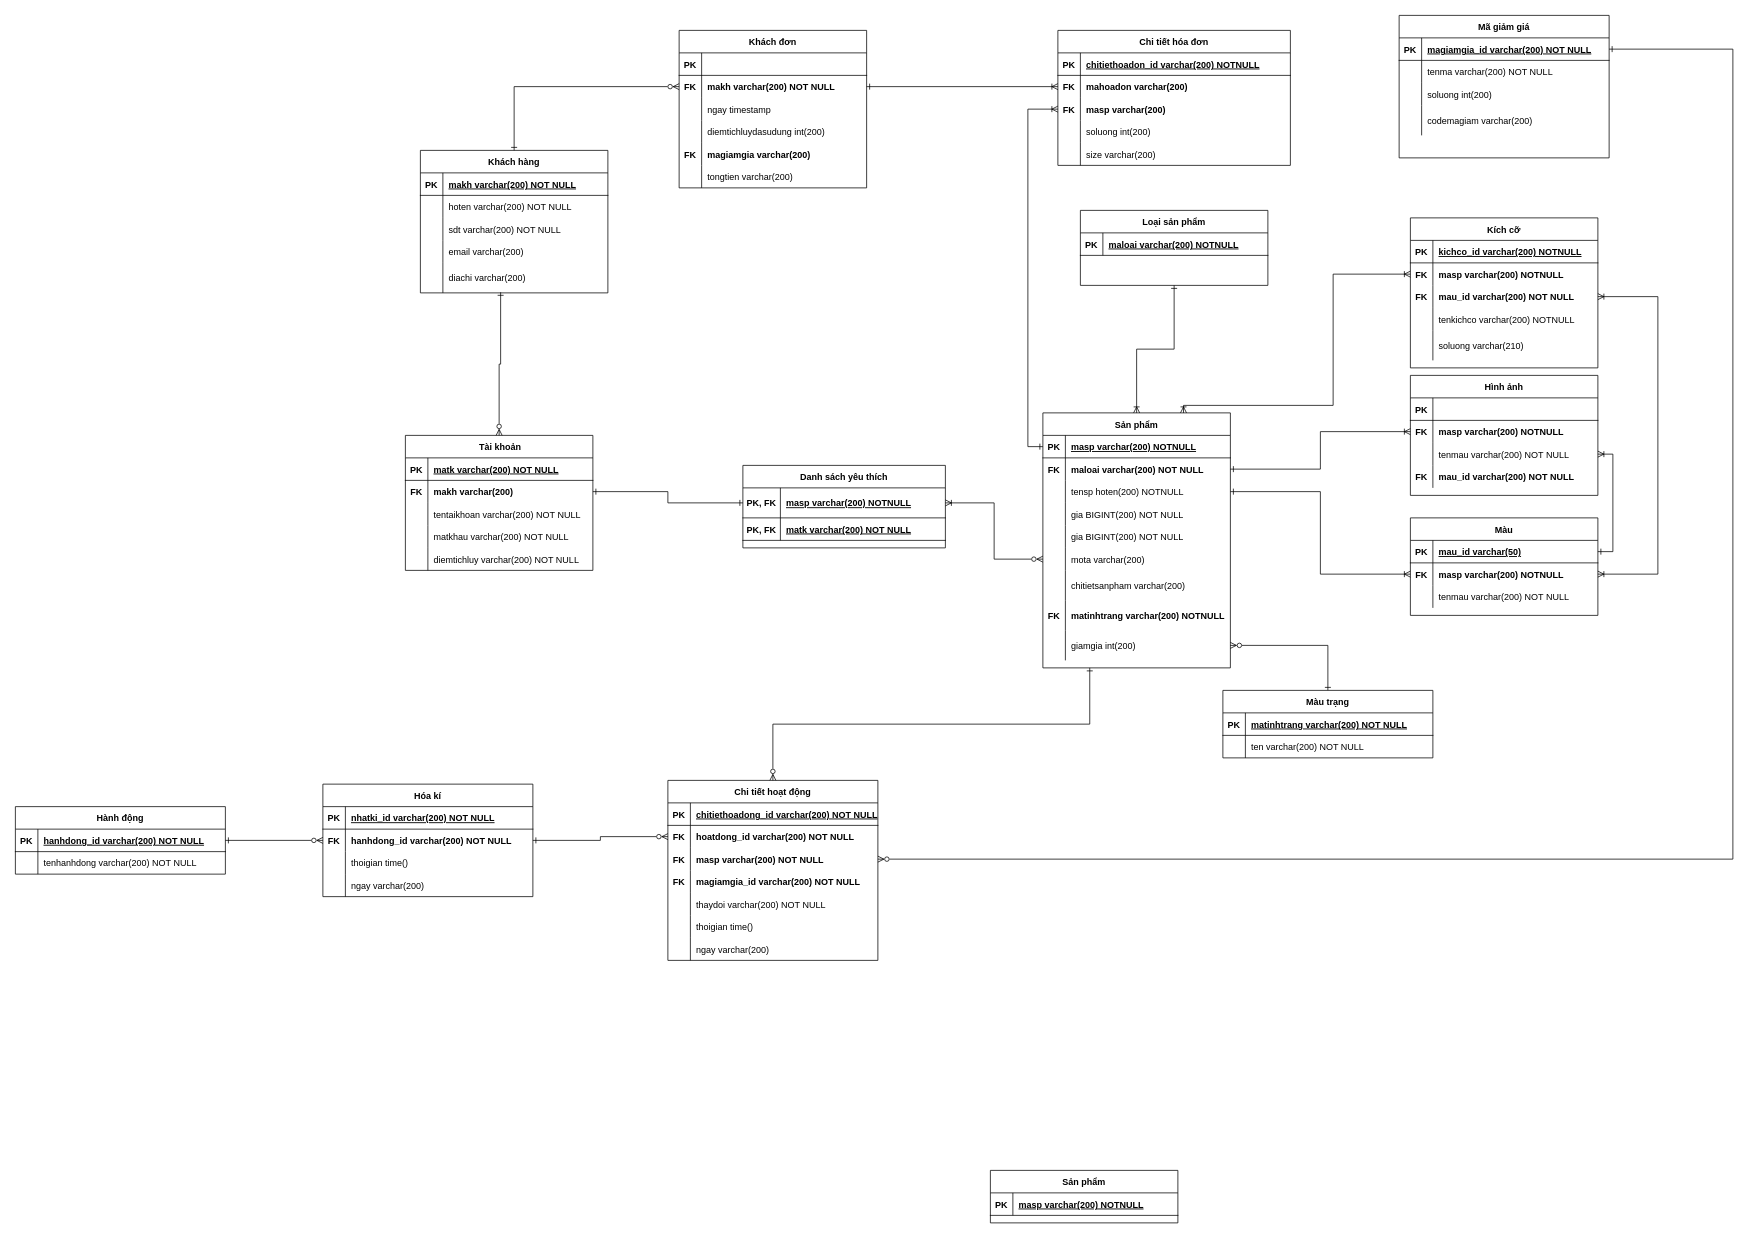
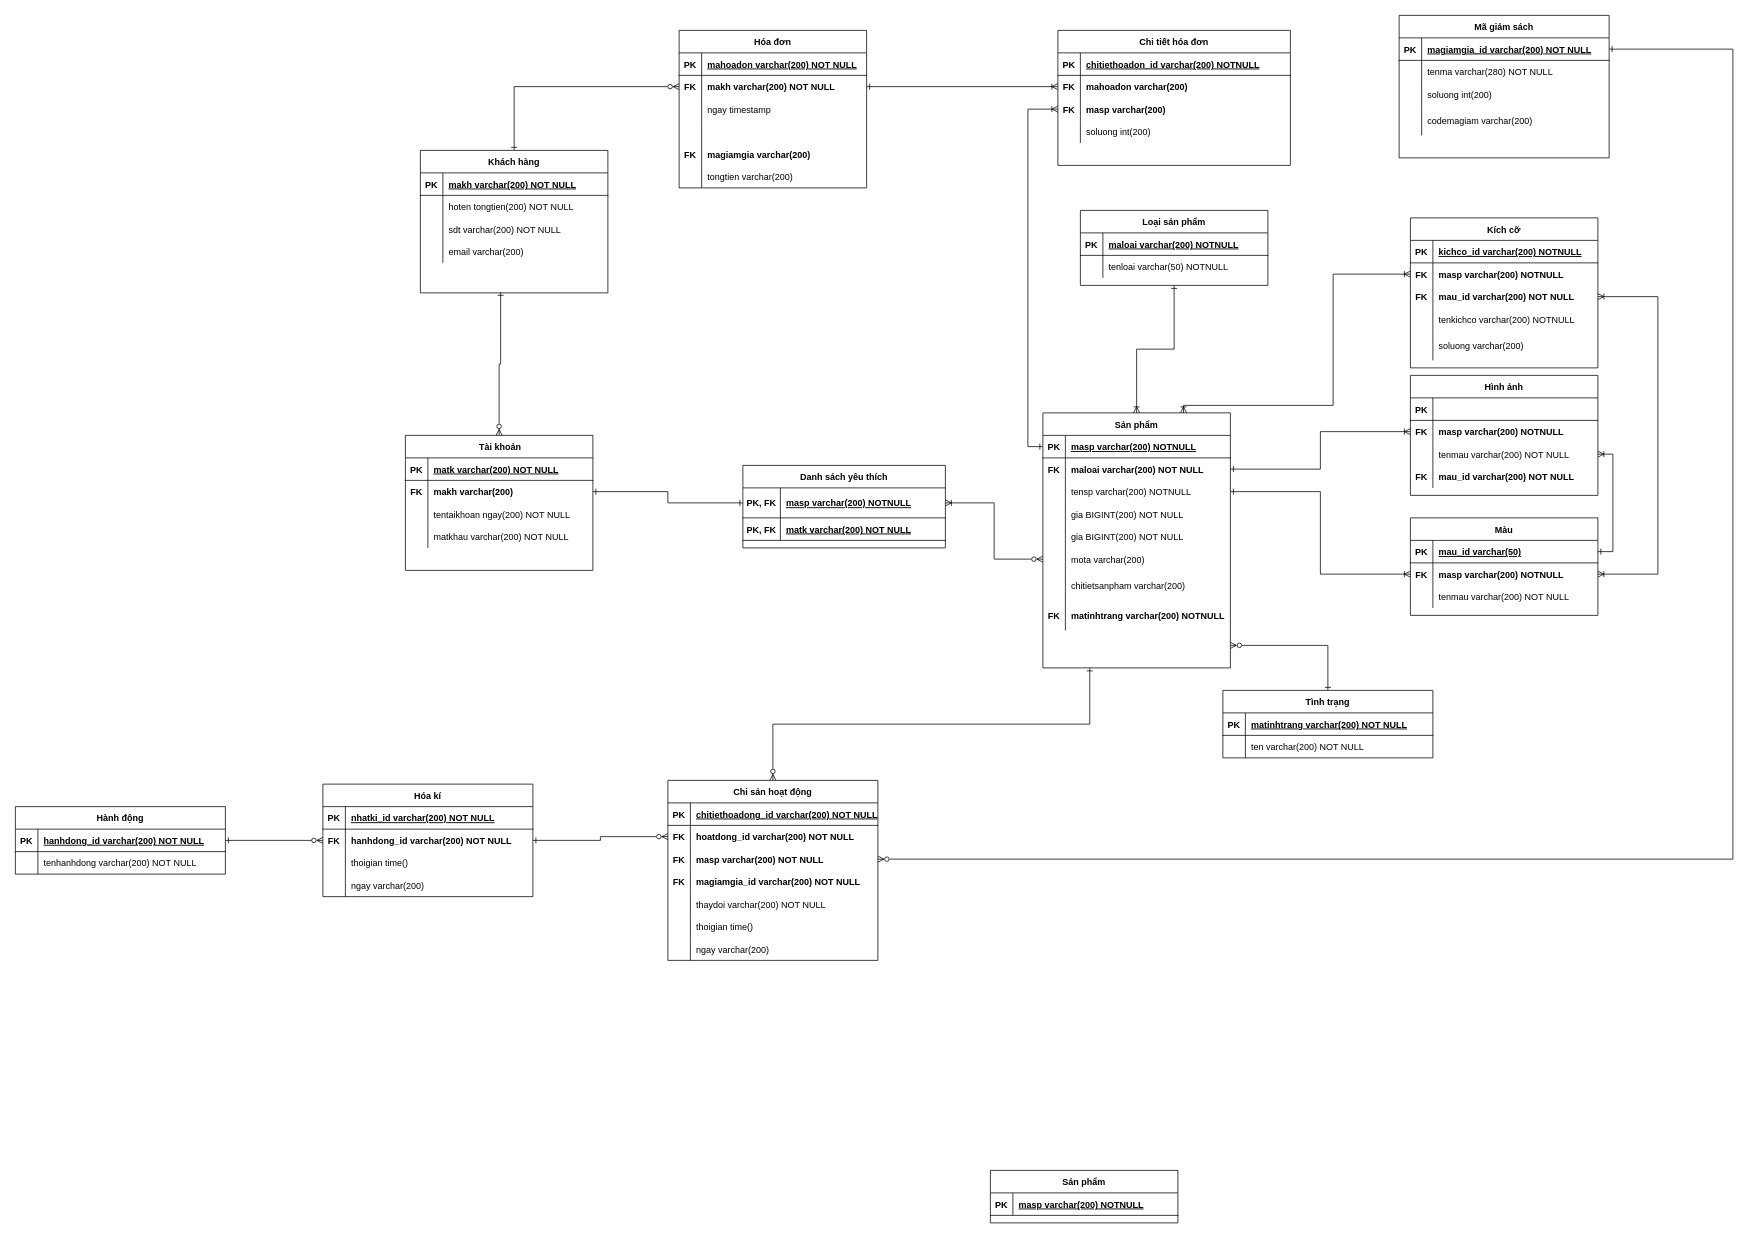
- <mxCell id="136" value="Mã giảm giá" style="shape=table;startSize=30;container=1;collapsible=1;childLayout=tableLayout;fixedRows=1;rowLines=0;fontStyle=1;align=center;resizeLast=1;" vertex="1" parent="1"><mxGeometry x="1865" y="20" width="280" height="190" as="geometry" /></mxCell>
+ <mxCell id="136" value="Mã giảm sách" style="shape=table;startSize=30;container=1;collapsible=1;childLayout=tableLayout;fixedRows=1;rowLines=0;fontStyle=1;align=center;resizeLast=1;" vertex="1" parent="1"><mxGeometry x="1865" y="20" width="280" height="190" as="geometry" /></mxCell>
- <mxCell id="151" value="Khách đơn" style="shape=table;startSize=30;container=1;collapsible=1;childLayout=tableLayout;fixedRows=1;rowLines=0;fontStyle=1;align=center;resizeLast=1;" vertex="1" parent="1"><mxGeometry x="905" y="40" width="250" height="210" as="geometry" /></mxCell>
+ <mxCell id="151" value="Hóa đơn" style="shape=table;startSize=30;container=1;collapsible=1;childLayout=tableLayout;fixedRows=1;rowLines=0;fontStyle=1;align=center;resizeLast=1;" vertex="1" parent="1"><mxGeometry x="905" y="40" width="250" height="210" as="geometry" /></mxCell>
+ <mxCell id="154" value="mahoadon varchar(200) NOT NULL" style="shape=partialRectangle;overflow=hidden;connectable=0;fillColor=none;top=0;left=0;bottom=0;right=0;align=left;spacingLeft=6;fontStyle=5;" vertex="1" parent="152"><mxGeometry x="30" width="220" height="30" as="geometry"><mxRectangle width="220" height="30" as="alternateBounds" /></mxGeometry></mxCell>
- <mxCell id="142" value="tenma varchar(200) NOT NULL" style="shape=partialRectangle;overflow=hidden;connectable=0;fillColor=none;top=0;left=0;bottom=0;right=0;align=left;spacingLeft=6;" vertex="1" parent="140"><mxGeometry x="30" width="250" height="30" as="geometry"><mxRectangle width="250" height="30" as="alternateBounds" /></mxGeometry></mxCell>
+ <mxCell id="142" value="tenma varchar(280) NOT NULL" style="shape=partialRectangle;overflow=hidden;connectable=0;fillColor=none;top=0;left=0;bottom=0;right=0;align=left;spacingLeft=6;" vertex="1" parent="140"><mxGeometry x="30" width="250" height="30" as="geometry"><mxRectangle width="250" height="30" as="alternateBounds" /></mxGeometry></mxCell>
- <mxCell id="163" value="diemtichluydasudung int(200)" style="shape=partialRectangle;overflow=hidden;connectable=0;fillColor=none;top=0;left=0;bottom=0;right=0;align=left;spacingLeft=6;" vertex="1" parent="161"><mxGeometry x="30" width="220" height="30" as="geometry"><mxRectangle width="220" height="30" as="alternateBounds" /></mxGeometry></mxCell>
- <mxCell id="135" value="size varchar(200)" style="shape=partialRectangle;overflow=hidden;connectable=0;fillColor=none;top=0;left=0;bottom=0;right=0;align=left;spacingLeft=6;" vertex="1" parent="133"><mxGeometry x="30" width="280" height="30" as="geometry"><mxRectangle width="280" height="30" as="alternateBounds" /></mxGeometry></mxCell>
- <mxCell id="8" value="hoten varchar(200) NOT NULL" style="shape=partialRectangle;overflow=hidden;connectable=0;fillColor=none;top=0;left=0;bottom=0;right=0;align=left;spacingLeft=6;" parent="6" vertex="1"><mxGeometry x="30" width="220" height="30" as="geometry"><mxRectangle width="220" height="30" as="alternateBounds" /></mxGeometry></mxCell>
+ <mxCell id="8" value="hoten tongtien(200) NOT NULL" style="shape=partialRectangle;overflow=hidden;connectable=0;fillColor=none;top=0;left=0;bottom=0;right=0;align=left;spacingLeft=6;" parent="6" vertex="1"><mxGeometry x="30" width="220" height="30" as="geometry"><mxRectangle width="220" height="30" as="alternateBounds" /></mxGeometry></mxCell>
+ <mxCell id="24" value="tenloai varchar(50) NOTNULL" style="shape=partialRectangle;overflow=hidden;connectable=0;fillColor=none;top=0;left=0;bottom=0;right=0;align=left;spacingLeft=6;" parent="22" vertex="1"><mxGeometry x="30" width="220" height="30" as="geometry"><mxRectangle width="220" height="30" as="alternateBounds" /></mxGeometry></mxCell>
- <mxCell id="17" value="diachi varchar(200)" style="shape=partialRectangle;overflow=hidden;connectable=0;fillColor=none;top=0;left=0;bottom=0;right=0;align=left;spacingLeft=6;" parent="15" vertex="1"><mxGeometry x="30" width="220" height="40" as="geometry"><mxRectangle width="220" height="40" as="alternateBounds" /></mxGeometry></mxCell>
- <mxCell id="68" value="soluong varchar(210)" style="shape=partialRectangle;overflow=hidden;connectable=0;fillColor=none;top=0;left=0;bottom=0;right=0;align=left;spacingLeft=6;" parent="66" vertex="1"><mxGeometry x="30" width="220" height="40" as="geometry"><mxRectangle width="220" height="40" as="alternateBounds" /></mxGeometry></mxCell>
+ <mxCell id="68" value="soluong varchar(200)" style="shape=partialRectangle;overflow=hidden;connectable=0;fillColor=none;top=0;left=0;bottom=0;right=0;align=left;spacingLeft=6;" parent="66" vertex="1"><mxGeometry x="30" width="220" height="40" as="geometry"><mxRectangle width="220" height="40" as="alternateBounds" /></mxGeometry></mxCell>
- <mxCell id="34" value="tensp hoten(200) NOTNULL" style="shape=partialRectangle;overflow=hidden;connectable=0;fillColor=none;top=0;left=0;bottom=0;right=0;align=left;spacingLeft=6;" parent="32" vertex="1"><mxGeometry x="30" width="220" height="30" as="geometry"><mxRectangle width="220" height="30" as="alternateBounds" /></mxGeometry></mxCell>
+ <mxCell id="34" value="tensp varchar(200) NOTNULL" style="shape=partialRectangle;overflow=hidden;connectable=0;fillColor=none;top=0;left=0;bottom=0;right=0;align=left;spacingLeft=6;" parent="32" vertex="1"><mxGeometry x="30" width="220" height="30" as="geometry"><mxRectangle width="220" height="30" as="alternateBounds" /></mxGeometry></mxCell>
- <mxCell id="110" value="tentaikhoan varchar(200) NOT NULL" style="shape=partialRectangle;overflow=hidden;connectable=0;fillColor=none;top=0;left=0;bottom=0;right=0;align=left;spacingLeft=6;" parent="108" vertex="1"><mxGeometry x="30" width="220" height="30" as="geometry"><mxRectangle width="220" height="30" as="alternateBounds" /></mxGeometry></mxCell>
+ <mxCell id="110" value="tentaikhoan ngay(200) NOT NULL" style="shape=partialRectangle;overflow=hidden;connectable=0;fillColor=none;top=0;left=0;bottom=0;right=0;align=left;spacingLeft=6;" parent="108" vertex="1"><mxGeometry x="30" width="220" height="30" as="geometry"><mxRectangle width="220" height="30" as="alternateBounds" /></mxGeometry></mxCell>
- <mxCell id="116" value="diemtichluy varchar(200) NOT NULL" style="shape=partialRectangle;overflow=hidden;connectable=0;fillColor=none;top=0;left=0;bottom=0;right=0;align=left;spacingLeft=6;" vertex="1" parent="114"><mxGeometry x="30" width="220" height="30" as="geometry"><mxRectangle width="220" height="30" as="alternateBounds" /></mxGeometry></mxCell>
- <mxCell id="52" value="giamgia int(200)" style="shape=partialRectangle;overflow=hidden;connectable=0;fillColor=none;top=0;left=0;bottom=0;right=0;align=left;spacingLeft=6;" vertex="1" parent="50"><mxGeometry x="30" width="220" height="40" as="geometry"><mxRectangle width="220" height="40" as="alternateBounds" /></mxGeometry></mxCell>
- <mxCell id="200" value="Màu trạng" style="shape=table;startSize=30;container=1;collapsible=1;childLayout=tableLayout;fixedRows=1;rowLines=0;fontStyle=1;align=center;resizeLast=1;" vertex="1" parent="1"><mxGeometry x="1630" y="920" width="280" height="90" as="geometry" /></mxCell>
+ <mxCell id="200" value="Tình trạng" style="shape=table;startSize=30;container=1;collapsible=1;childLayout=tableLayout;fixedRows=1;rowLines=0;fontStyle=1;align=center;resizeLast=1;" vertex="1" parent="1"><mxGeometry x="1630" y="920" width="280" height="90" as="geometry" /></mxCell>
- <mxCell id="174" value="Chi tiết hoạt động" style="shape=table;startSize=30;container=1;collapsible=1;childLayout=tableLayout;fixedRows=1;rowLines=0;fontStyle=1;align=center;resizeLast=1;" vertex="1" parent="1"><mxGeometry x="890" y="1040" width="280" height="240" as="geometry" /></mxCell>
+ <mxCell id="174" value="Chi sản hoạt động" style="shape=table;startSize=30;container=1;collapsible=1;childLayout=tableLayout;fixedRows=1;rowLines=0;fontStyle=1;align=center;resizeLast=1;" vertex="1" parent="1"><mxGeometry x="890" y="1040" width="280" height="240" as="geometry" /></mxCell>
